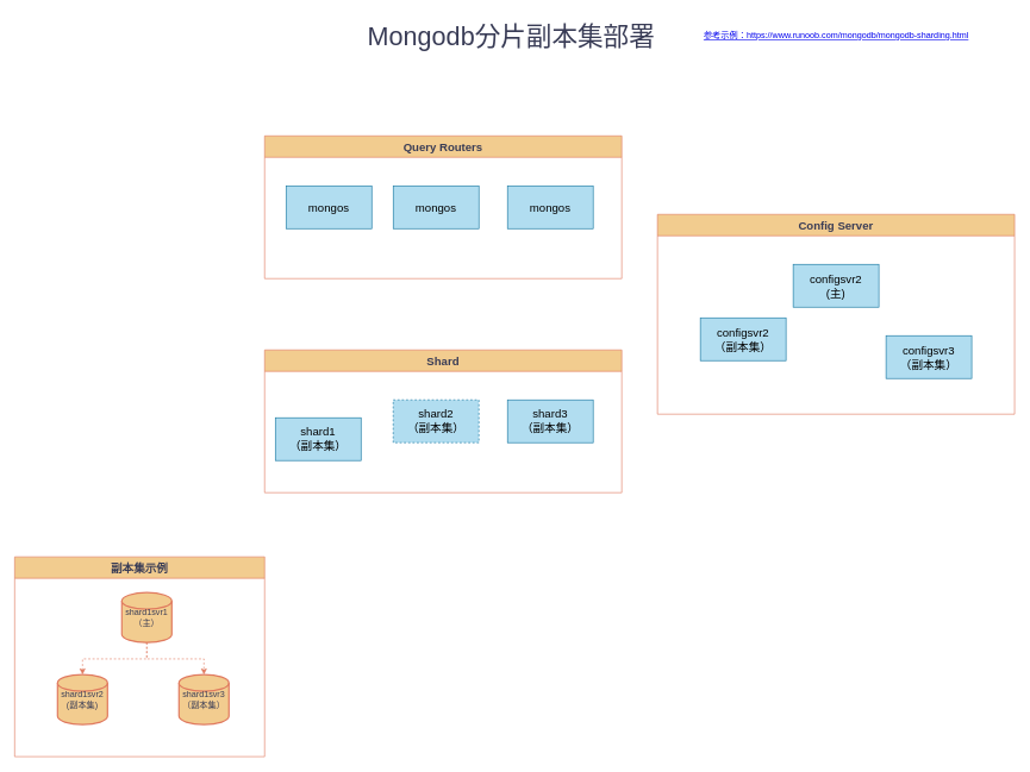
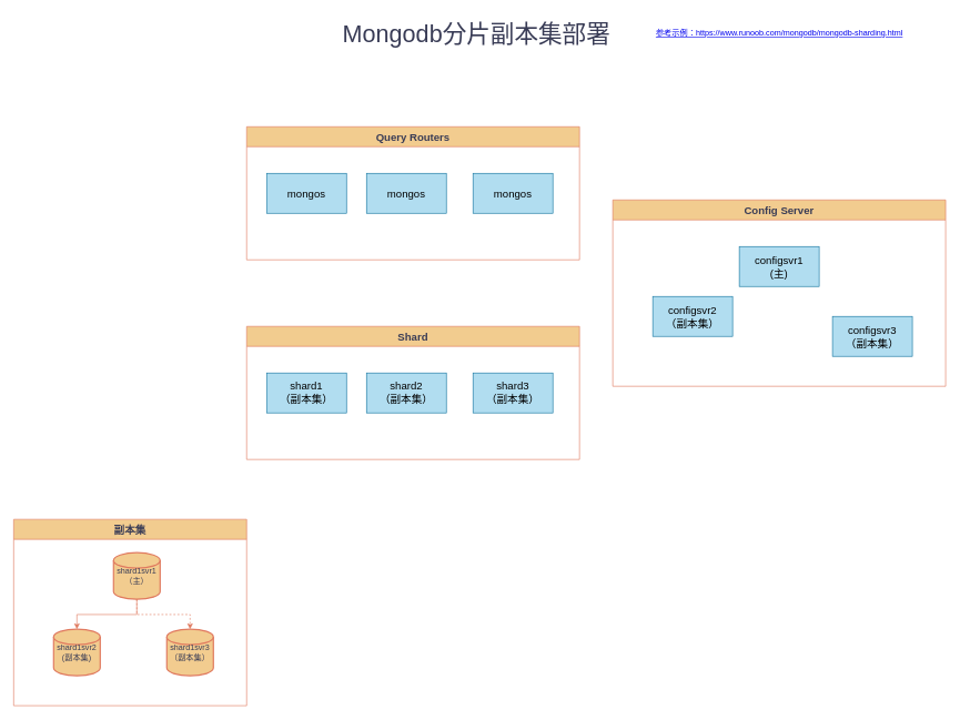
- <mxCell id="18" value="configsvr2&lt;br&gt;(主)" style="rounded=0;whiteSpace=wrap;html=1;strokeColor=#10739e;fillColor=#b1ddf0;fontSize=16;" vertex="1" parent="17"><mxGeometry x="190" y="70" width="120" height="60" as="geometry" /></mxCell>
+ <mxCell id="18" value="configsvr1&lt;br&gt;(主)" style="rounded=0;whiteSpace=wrap;html=1;strokeColor=#10739e;fillColor=#b1ddf0;fontSize=16;" vertex="1" parent="17"><mxGeometry x="190" y="70" width="120" height="60" as="geometry" /></mxCell>
- <mxCell id="20" value="configsvr3&lt;br&gt;（副本集）" style="rounded=0;whiteSpace=wrap;html=1;strokeColor=#10739e;fillColor=#b1ddf0;fontSize=16;" vertex="1" parent="17"><mxGeometry x="320" y="170" width="120" height="60" as="geometry" /></mxCell>
+ <mxCell id="20" value="configsvr3&lt;br&gt;（副本集）" style="rounded=0;whiteSpace=wrap;html=1;strokeColor=#10739e;fillColor=#b1ddf0;fontSize=16;" vertex="1" parent="17"><mxGeometry x="330" y="175" width="120" height="60" as="geometry" /></mxCell>
- <mxCell id="15" value="shard2&lt;br&gt;（副本集）" style="rounded=0;whiteSpace=wrap;html=1;strokeColor=#10739e;fillColor=#b1ddf0;fontSize=16;dashed=1;" vertex="1" parent="13"><mxGeometry x="180" y="70" width="120" height="60" as="geometry" /></mxCell>
+ <mxCell id="15" value="shard2&lt;br&gt;（副本集）" style="rounded=0;whiteSpace=wrap;html=1;strokeColor=#10739e;fillColor=#b1ddf0;fontSize=16;" vertex="1" parent="13"><mxGeometry x="180" y="70" width="120" height="60" as="geometry" /></mxCell>
- <mxCell id="14" value="shard1&lt;br&gt;（副本集）" style="rounded=0;whiteSpace=wrap;html=1;strokeColor=#10739e;fillColor=#b1ddf0;fontSize=16;" vertex="1" parent="13"><mxGeometry x="15" y="95" width="120" height="60" as="geometry" /></mxCell>
+ <mxCell id="14" value="shard1&lt;br&gt;（副本集）" style="rounded=0;whiteSpace=wrap;html=1;strokeColor=#10739e;fillColor=#b1ddf0;fontSize=16;" vertex="1" parent="13"><mxGeometry x="30" y="70" width="120" height="60" as="geometry" /></mxCell>
- <mxCell id="2" value="副本集示例" style="swimlane;startSize=30;strokeColor=#E07A5F;fontColor=#393C56;fillColor=#F2CC8F;flipH=0;fontSize=16;" vertex="1" parent="1"><mxGeometry x="20" y="780" width="350" height="280" as="geometry"><mxRectangle x="-1750" y="510" width="50" height="40" as="alternateBounds" /></mxGeometry></mxCell>
+ <mxCell id="2" value="副本集" style="swimlane;startSize=30;strokeColor=#E07A5F;fontColor=#393C56;fillColor=#F2CC8F;flipH=0;fontSize=16;" vertex="1" parent="1"><mxGeometry x="20" y="780" width="350" height="280" as="geometry"><mxRectangle x="-1750" y="510" width="50" height="40" as="alternateBounds" /></mxGeometry></mxCell>
- <mxCell id="6" value="" style="edgeStyle=elbowEdgeStyle;rounded=0;orthogonalLoop=1;jettySize=auto;html=1;strokeColor=#E07A5F;fontColor=#393C56;fillColor=#F2CC8F;elbow=vertical;dashed=1;" edge="1" parent="3" source="4" target="5"><mxGeometry relative="1" as="geometry" /></mxCell>
+ <mxCell id="6" value="" style="edgeStyle=elbowEdgeStyle;rounded=0;orthogonalLoop=1;jettySize=auto;html=1;strokeColor=#E07A5F;fontColor=#393C56;fillColor=#F2CC8F;elbow=vertical;" edge="1" parent="3" source="4" target="5"><mxGeometry relative="1" as="geometry" /></mxCell>
